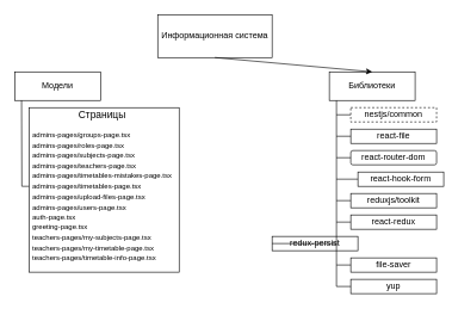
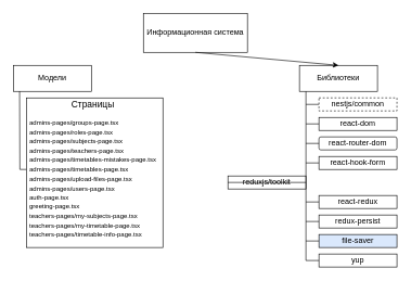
- <mxCell id="8" value="react-file" style="rounded=0;whiteSpace=wrap;html=1;" vertex="1" parent="1"><mxGeometry x="490" y="180" width="120" height="20" as="geometry" /></mxCell>
+ <mxCell id="8" value="react-dom" style="rounded=0;whiteSpace=wrap;html=1;" vertex="1" parent="1"><mxGeometry x="490" y="180" width="120" height="20" as="geometry" /></mxCell>
- <mxCell id="10" value="react-hook-form" style="rounded=0;whiteSpace=wrap;html=1;" vertex="1" parent="1"><mxGeometry x="500" y="240" width="120" height="20" as="geometry" /></mxCell>
+ <mxCell id="10" value="react-hook-form" style="rounded=0;whiteSpace=wrap;html=1;" vertex="1" parent="1"><mxGeometry x="490" y="240" width="120" height="20" as="geometry" /></mxCell>
- <mxCell id="6" value="reduxjs/toolkit" style="rounded=0;whiteSpace=wrap;html=1;" vertex="1" parent="1"><mxGeometry x="490" y="270" width="120" height="20" as="geometry" /></mxCell>
+ <mxCell id="6" value="reduxjs/toolkit" style="rounded=0;whiteSpace=wrap;html=1;" vertex="1" parent="1"><mxGeometry x="350" y="270" width="120" height="20" as="geometry" /></mxCell>
- <mxCell id="12" value="redux-persist" style="rounded=0;whiteSpace=wrap;html=1;" vertex="1" parent="1"><mxGeometry x="380" y="330" width="120" height="20" as="geometry" /></mxCell>
+ <mxCell id="12" value="redux-persist" style="rounded=0;whiteSpace=wrap;html=1;" vertex="1" parent="1"><mxGeometry x="490" y="330" width="120" height="20" as="geometry" /></mxCell>
- <mxCell id="7" value="file-saver" style="rounded=0;whiteSpace=wrap;html=1;" vertex="1" parent="1"><mxGeometry x="490" y="360" width="120" height="20" as="geometry" /></mxCell>
+ <mxCell id="7" value="file-saver" style="rounded=0;whiteSpace=wrap;html=1;fillColor=#dae8fc;" vertex="1" parent="1"><mxGeometry x="490" y="360" width="120" height="20" as="geometry" /></mxCell>
